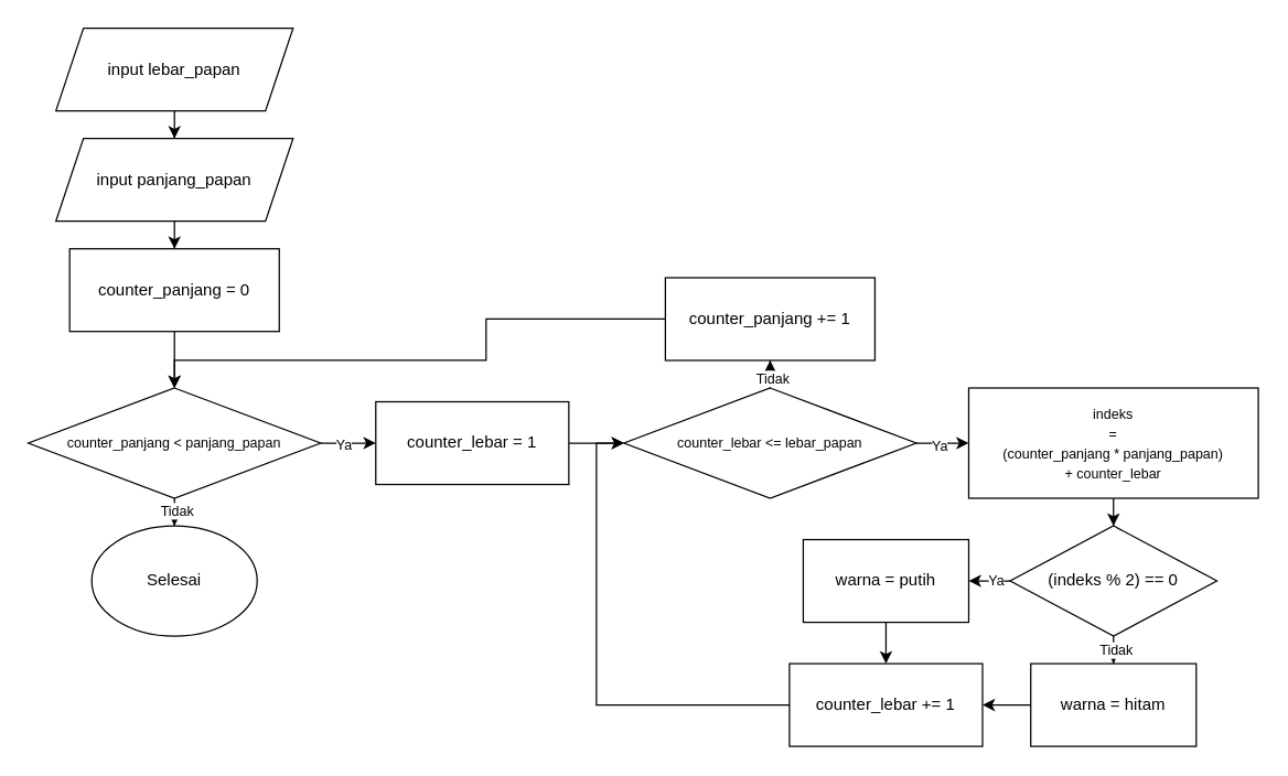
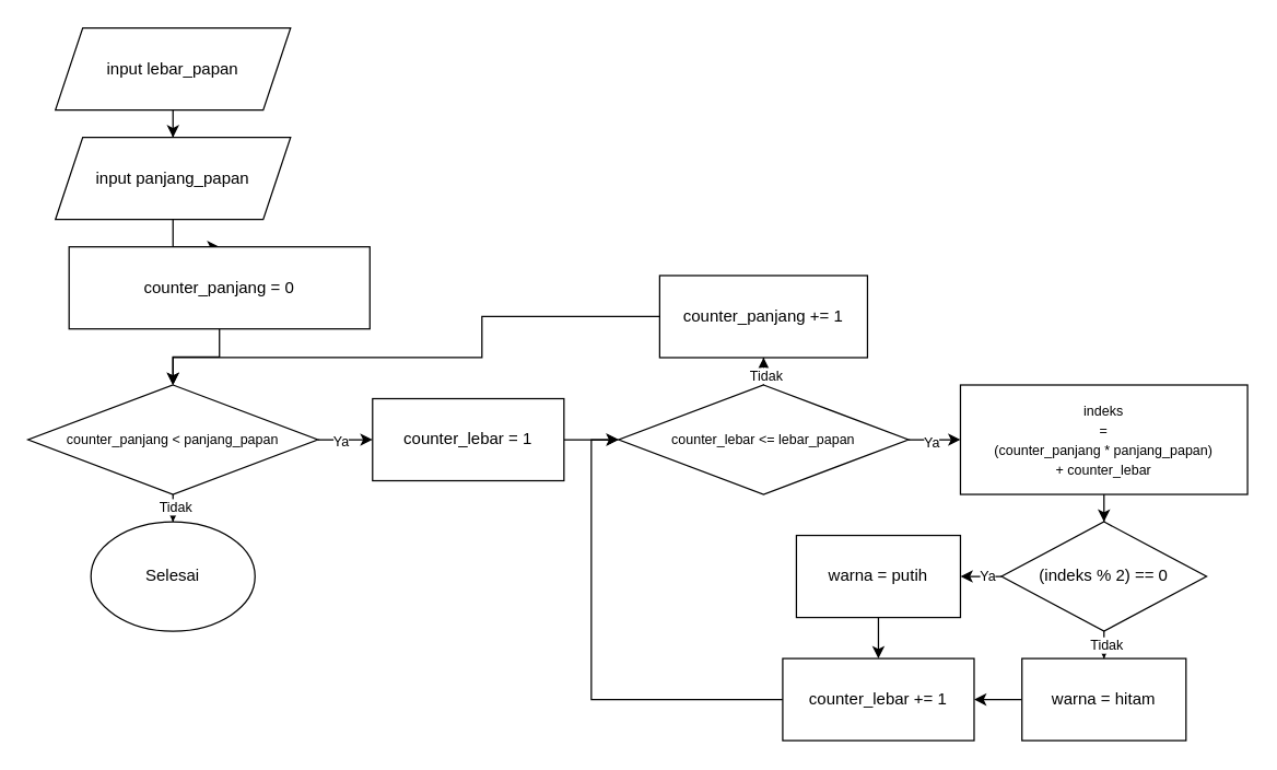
- <mxCell id="8" value="counter_panjang = 0" style="whiteSpace=wrap;html=1;" parent="1" vertex="1"><mxGeometry x="50" y="180" width="152" height="60" as="geometry" /></mxCell>
+ <mxCell id="8" value="counter_panjang = 0" style="whiteSpace=wrap;html=1;" parent="1" vertex="1"><mxGeometry x="50" y="180" width="220" height="60" as="geometry" /></mxCell>
